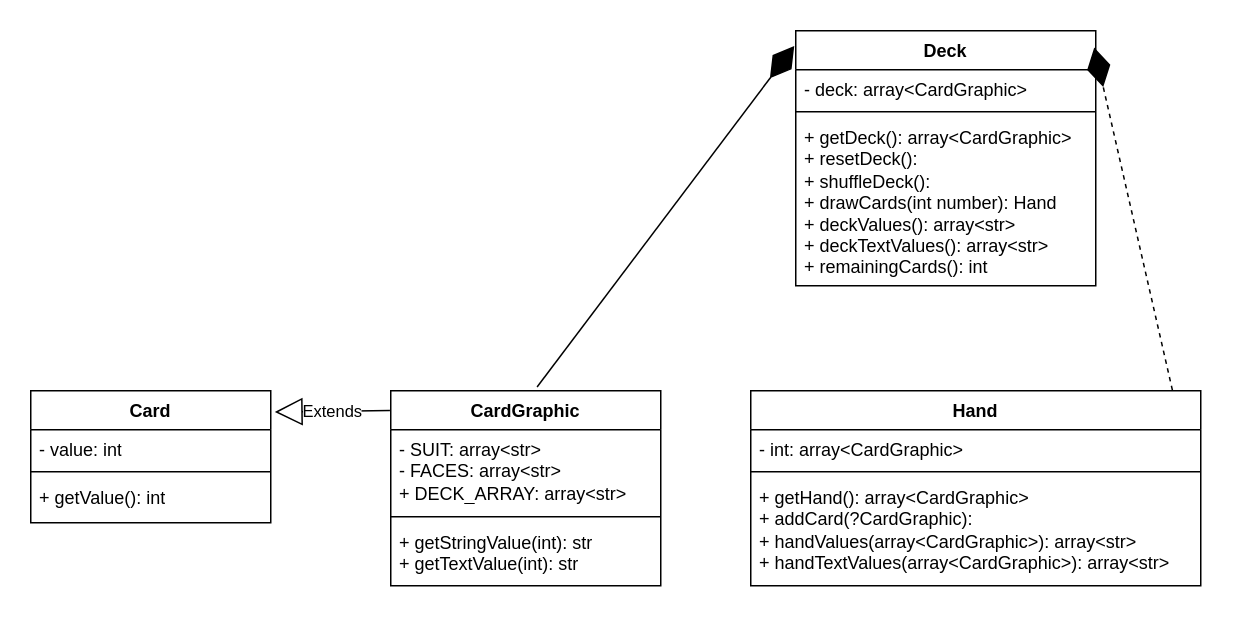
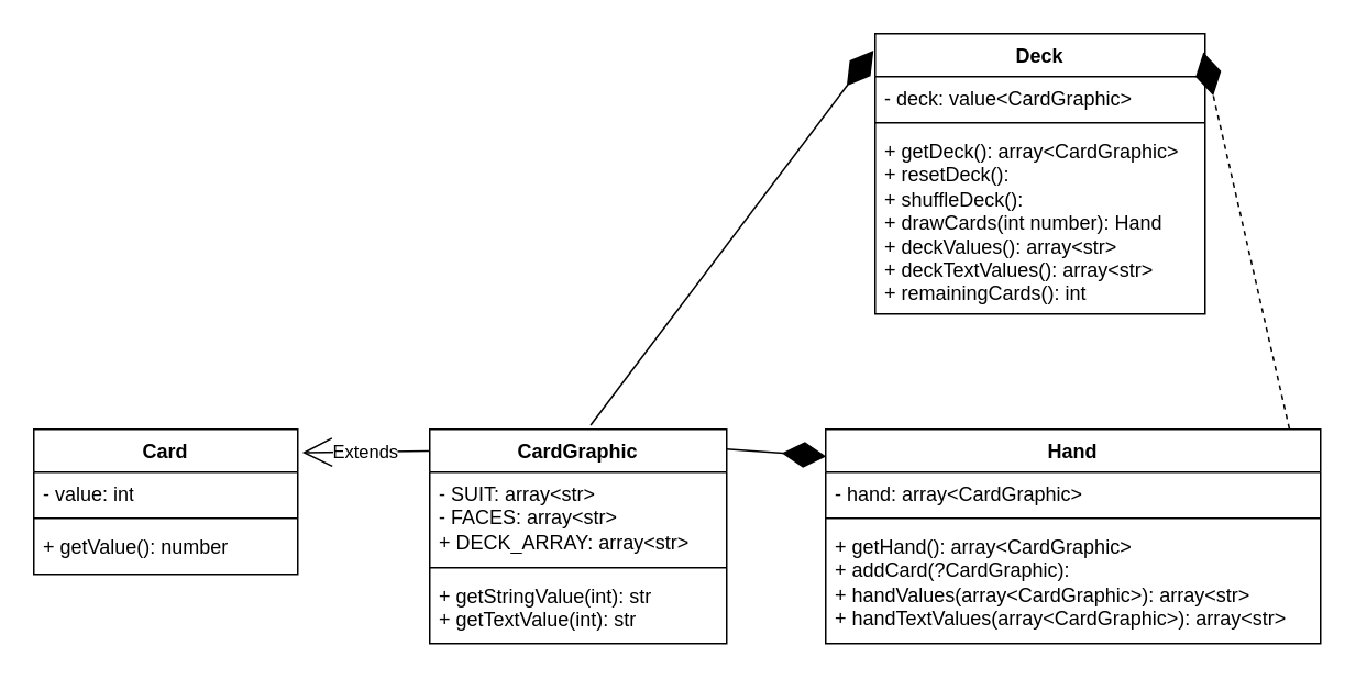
- <mxCell id="16" value="- deck: array&amp;lt;CardGraphic&amp;gt;" style="text;strokeColor=none;fillColor=none;align=left;verticalAlign=top;spacingLeft=4;spacingRight=4;overflow=hidden;rotatable=0;points=[[0,0.5],[1,0.5]];portConstraint=eastwest;whiteSpace=wrap;html=1;" parent="15" vertex="1"><mxGeometry y="26" width="200" height="24" as="geometry" /></mxCell>
+ <mxCell id="16" value="- deck: value&amp;lt;CardGraphic&amp;gt;" style="text;strokeColor=none;fillColor=none;align=left;verticalAlign=top;spacingLeft=4;spacingRight=4;overflow=hidden;rotatable=0;points=[[0,0.5],[1,0.5]];portConstraint=eastwest;whiteSpace=wrap;html=1;" parent="15" vertex="1"><mxGeometry y="26" width="200" height="24" as="geometry" /></mxCell>
+ <mxCell id="14" value="" style="endArrow=diamondThin;endFill=1;endSize=24;html=1;rounded=0;exitX=0.998;exitY=0.092;exitDx=0;exitDy=0;exitPerimeter=0;entryX=0.001;entryY=0.127;entryDx=0;entryDy=0;entryPerimeter=0;" parent="1" source="6" target="10" edge="1"><mxGeometry width="160" relative="1" as="geometry"><mxPoint x="530" y="250" as="sourcePoint" /><mxPoint x="490" y="310" as="targetPoint" /></mxGeometry></mxCell>
- <mxCell id="21" value="Extends" style="endArrow=block;endSize=16;endFill=0;html=1;rounded=0;exitX=-0.003;exitY=0.101;exitDx=0;exitDy=0;exitPerimeter=0;entryX=1.017;entryY=0.161;entryDx=0;entryDy=0;entryPerimeter=0;" parent="1" source="6" target="2" edge="1"><mxGeometry width="160" relative="1" as="geometry"><mxPoint x="160" y="220" as="sourcePoint" /><mxPoint x="162" y="80" as="targetPoint" /></mxGeometry></mxCell>
+ <mxCell id="21" value="Extends" style="endArrow=open;endSize=16;endFill=0;html=1;rounded=0;exitX=-0.003;exitY=0.101;exitDx=0;exitDy=0;exitPerimeter=0;entryX=1.017;entryY=0.161;entryDx=0;entryDy=0;entryPerimeter=0;" parent="1" source="6" target="2" edge="1"><mxGeometry width="160" relative="1" as="geometry"><mxPoint x="160" y="220" as="sourcePoint" /><mxPoint x="162" y="80" as="targetPoint" /></mxGeometry></mxCell>
- <mxCell id="11" value="- int: array&amp;lt;CardGraphic&amp;gt;" style="text;strokeColor=none;fillColor=none;align=left;verticalAlign=top;spacingLeft=4;spacingRight=4;overflow=hidden;rotatable=0;points=[[0,0.5],[1,0.5]];portConstraint=eastwest;whiteSpace=wrap;html=1;" parent="10" vertex="1"><mxGeometry y="26" width="300" height="24" as="geometry" /></mxCell>
+ <mxCell id="11" value="- hand: array&amp;lt;CardGraphic&amp;gt;" style="text;strokeColor=none;fillColor=none;align=left;verticalAlign=top;spacingLeft=4;spacingRight=4;overflow=hidden;rotatable=0;points=[[0,0.5],[1,0.5]];portConstraint=eastwest;whiteSpace=wrap;html=1;" parent="10" vertex="1"><mxGeometry y="26" width="300" height="24" as="geometry" /></mxCell>
- <mxCell id="5" value="+ getValue(): int" style="text;strokeColor=none;fillColor=none;align=left;verticalAlign=top;spacingLeft=4;spacingRight=4;overflow=hidden;rotatable=0;points=[[0,0.5],[1,0.5]];portConstraint=eastwest;whiteSpace=wrap;html=1;" parent="2" vertex="1"><mxGeometry y="58" width="160" height="30" as="geometry" /></mxCell>
+ <mxCell id="5" value="+ getValue(): number" style="text;strokeColor=none;fillColor=none;align=left;verticalAlign=top;spacingLeft=4;spacingRight=4;overflow=hidden;rotatable=0;points=[[0,0.5],[1,0.5]];portConstraint=eastwest;whiteSpace=wrap;html=1;" parent="2" vertex="1"><mxGeometry y="58" width="160" height="30" as="geometry" /></mxCell>
